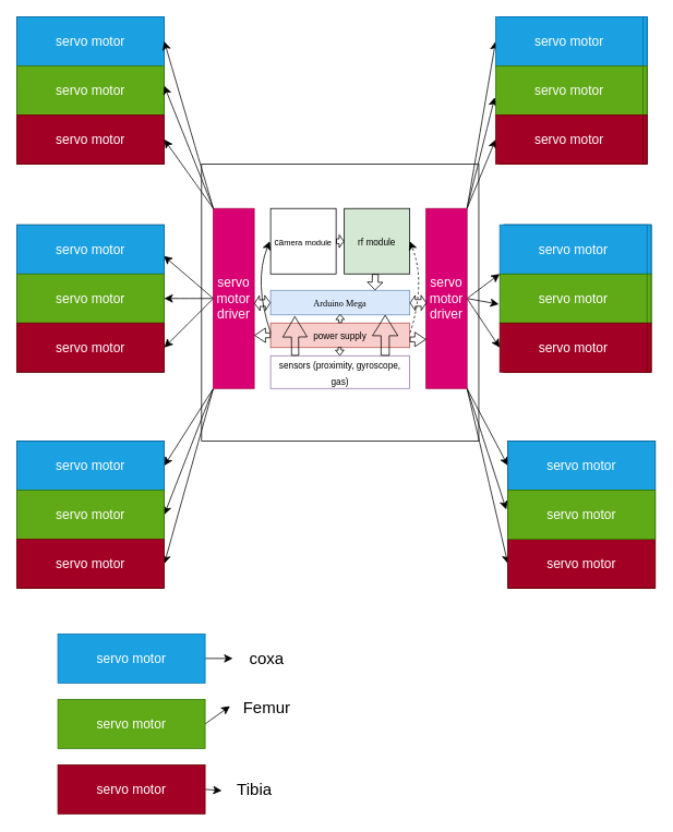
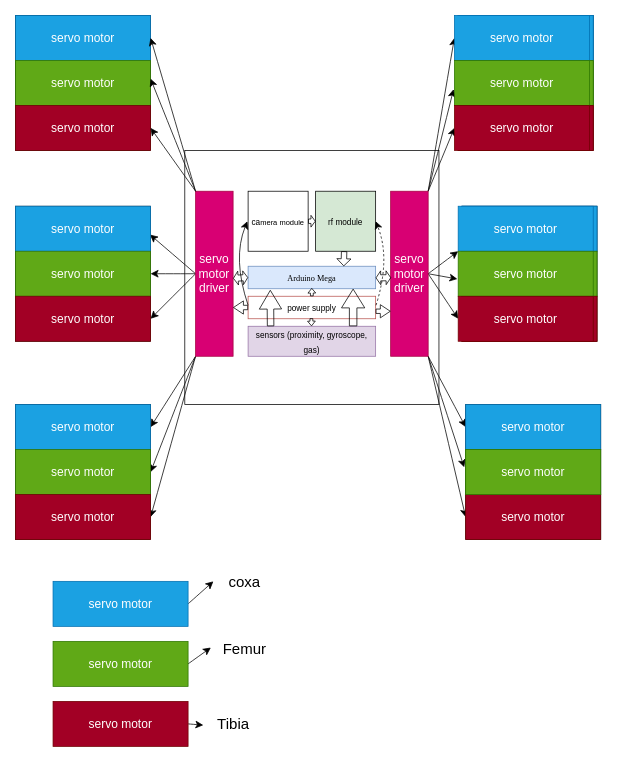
- <mxCell id="6" value="&lt;font style=&quot;font-size: 11px;&quot;&gt;power supply&lt;/font&gt;" style="rounded=0;whiteSpace=wrap;html=1;fontSize=16;fillColor=#f8cecc;strokeColor=#b85450;" vertex="1" parent="1"><mxGeometry x="330" y="394.37" width="170" height="30" as="geometry" /></mxCell>
+ <mxCell id="6" value="&lt;font style=&quot;font-size: 11px;&quot;&gt;power supply&lt;/font&gt;" style="rounded=0;whiteSpace=wrap;html=1;fontSize=16;fillColor=#ffffff;strokeColor=#b85450;" vertex="1" parent="1"><mxGeometry x="330" y="394.37" width="170" height="30" as="geometry" /></mxCell>
- <mxCell id="5" value="&lt;font style=&quot;font-size: 11px;&quot;&gt;sensors (proximity, gyroscope, gas)&lt;/font&gt;" style="rounded=0;whiteSpace=wrap;html=1;fontSize=16;fillColor=#ffffff;strokeColor=#9673a6;" vertex="1" parent="1"><mxGeometry x="330" y="434.37" width="170" height="40" as="geometry" /></mxCell>
+ <mxCell id="5" value="&lt;font style=&quot;font-size: 11px;&quot;&gt;sensors (proximity, gyroscope, gas)&lt;/font&gt;" style="rounded=0;whiteSpace=wrap;html=1;fontSize=16;fillColor=#e1d5e7;strokeColor=#9673a6;" vertex="1" parent="1"><mxGeometry x="330" y="434.37" width="170" height="40" as="geometry" /></mxCell>
- <mxCell id="86" value="coxa" style="text;html=1;align=center;verticalAlign=middle;resizable=0;points=[];autosize=1;strokeColor=none;fillColor=none;fontSize=20;" vertex="1" parent="1"><mxGeometry x="290" y="784.37" width="70" height="40" as="geometry" /></mxCell>
+ <mxCell id="86" value="coxa" style="text;html=1;align=center;verticalAlign=middle;resizable=0;points=[];autosize=1;strokeColor=none;fillColor=none;fontSize=20;" vertex="1" parent="1"><mxGeometry x="290" y="754.37" width="70" height="40" as="geometry" /></mxCell>
